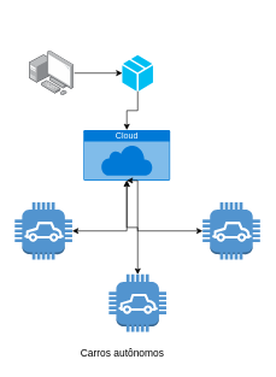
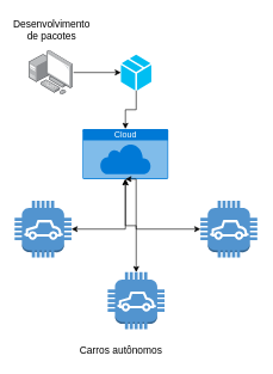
+ <mxCell id="14" value="&lt;font style=&quot;font-size: 14px&quot;&gt;Desenvolvimento de pacotes&lt;/font&gt;" style="text;html=1;strokeColor=none;fillColor=none;align=center;verticalAlign=middle;whiteSpace=wrap;rounded=0;" vertex="1" parent="1"><mxGeometry x="22.33" y="20" width="99.75" height="40" as="geometry" /></mxCell>
